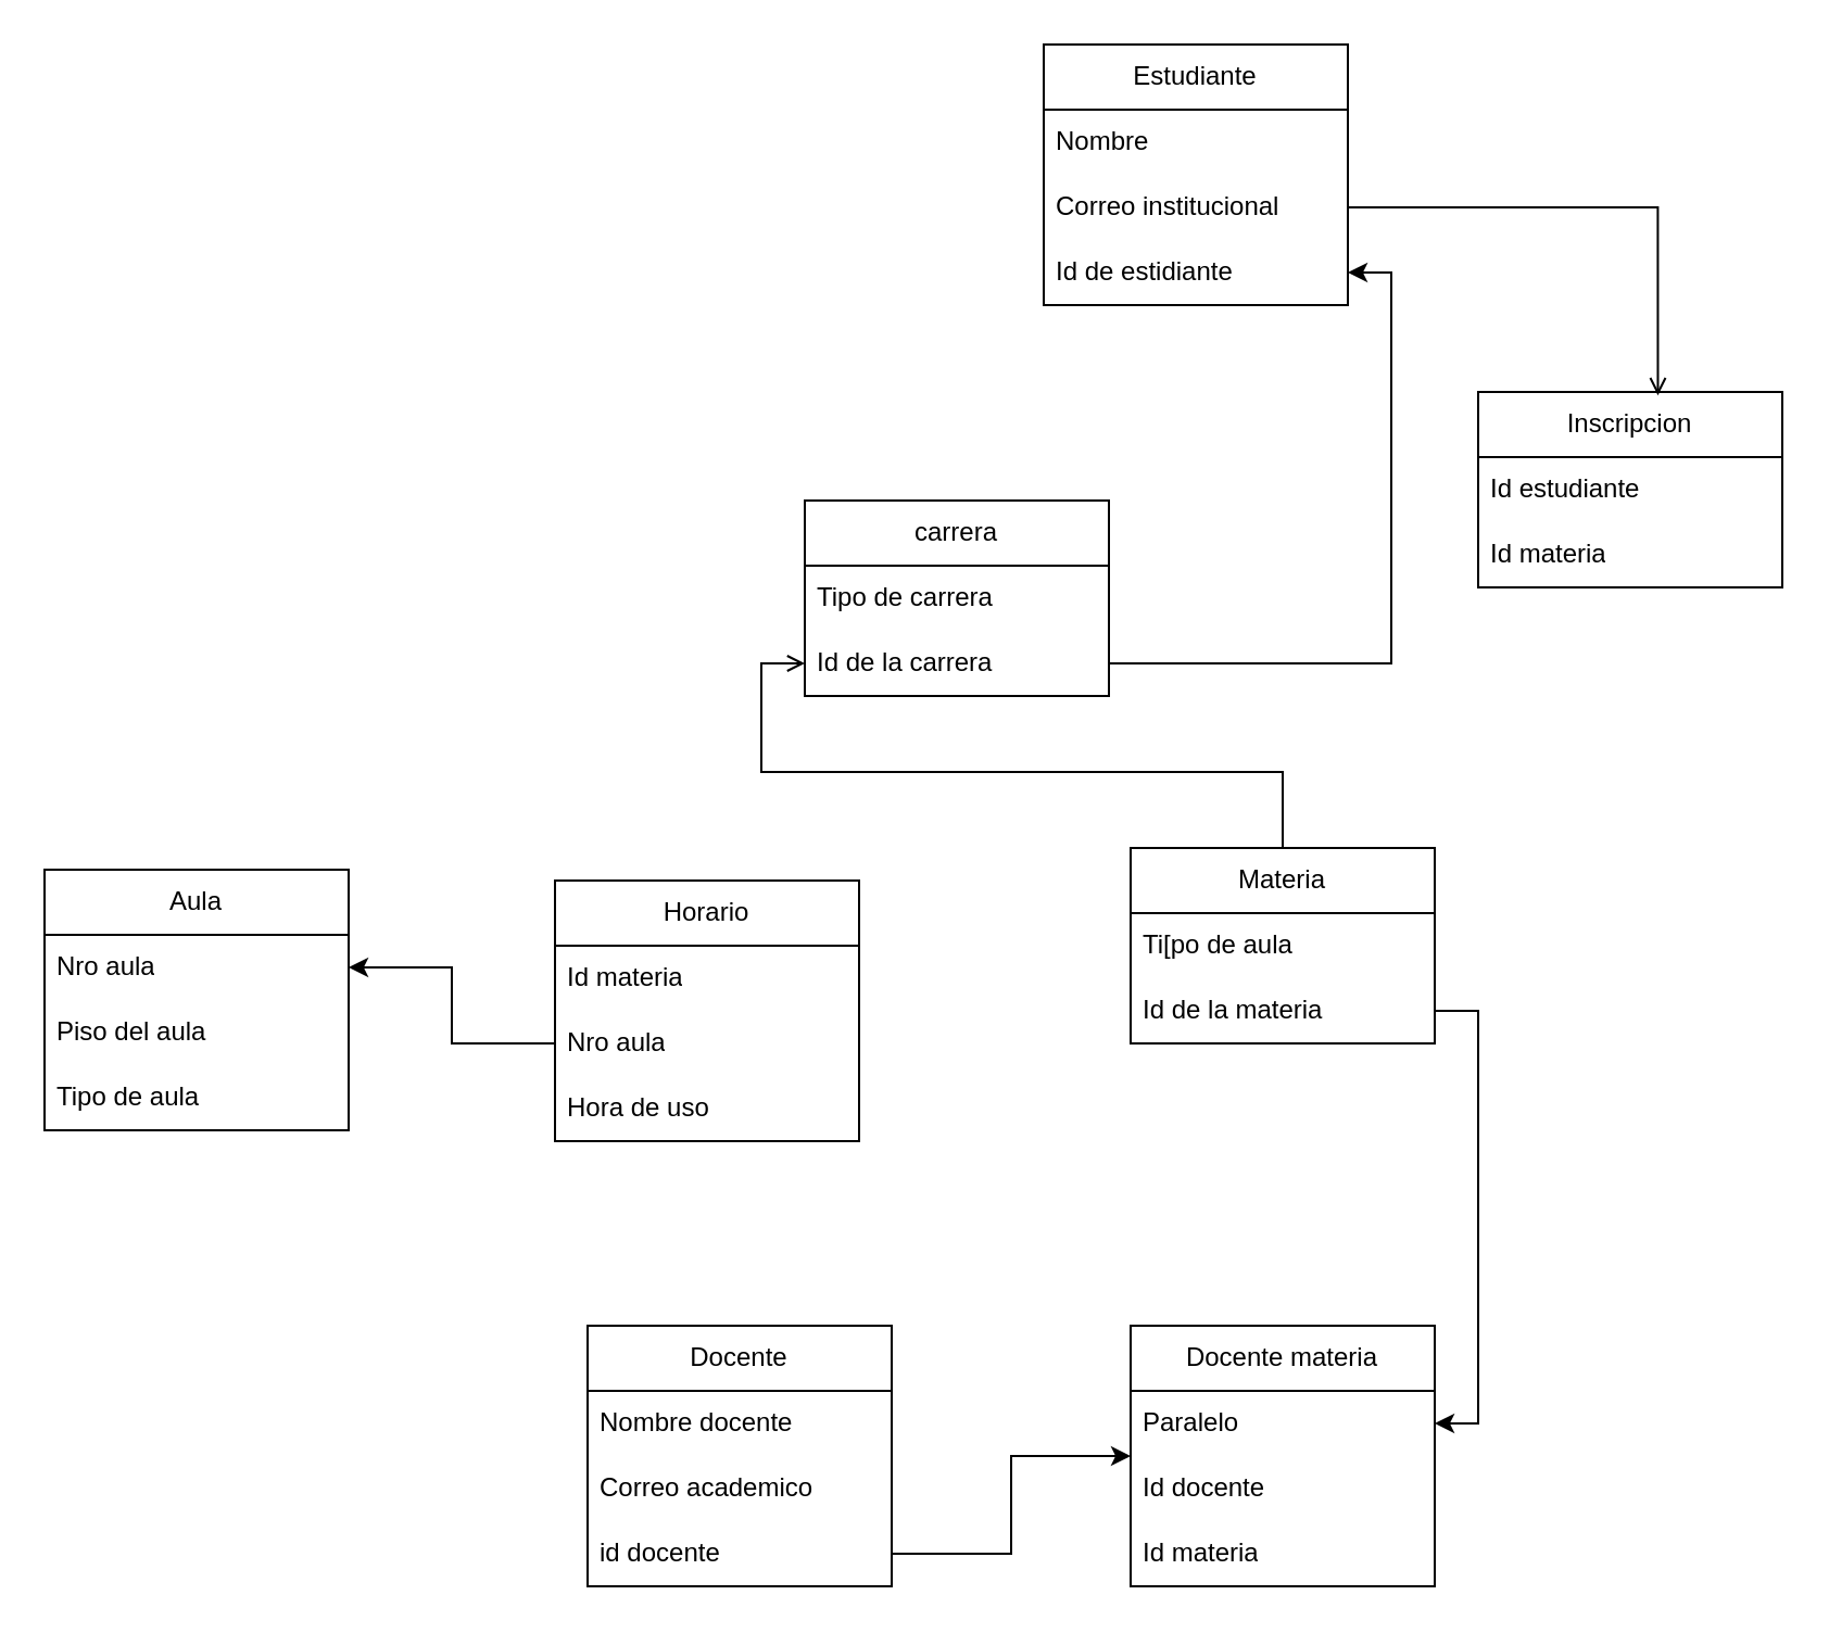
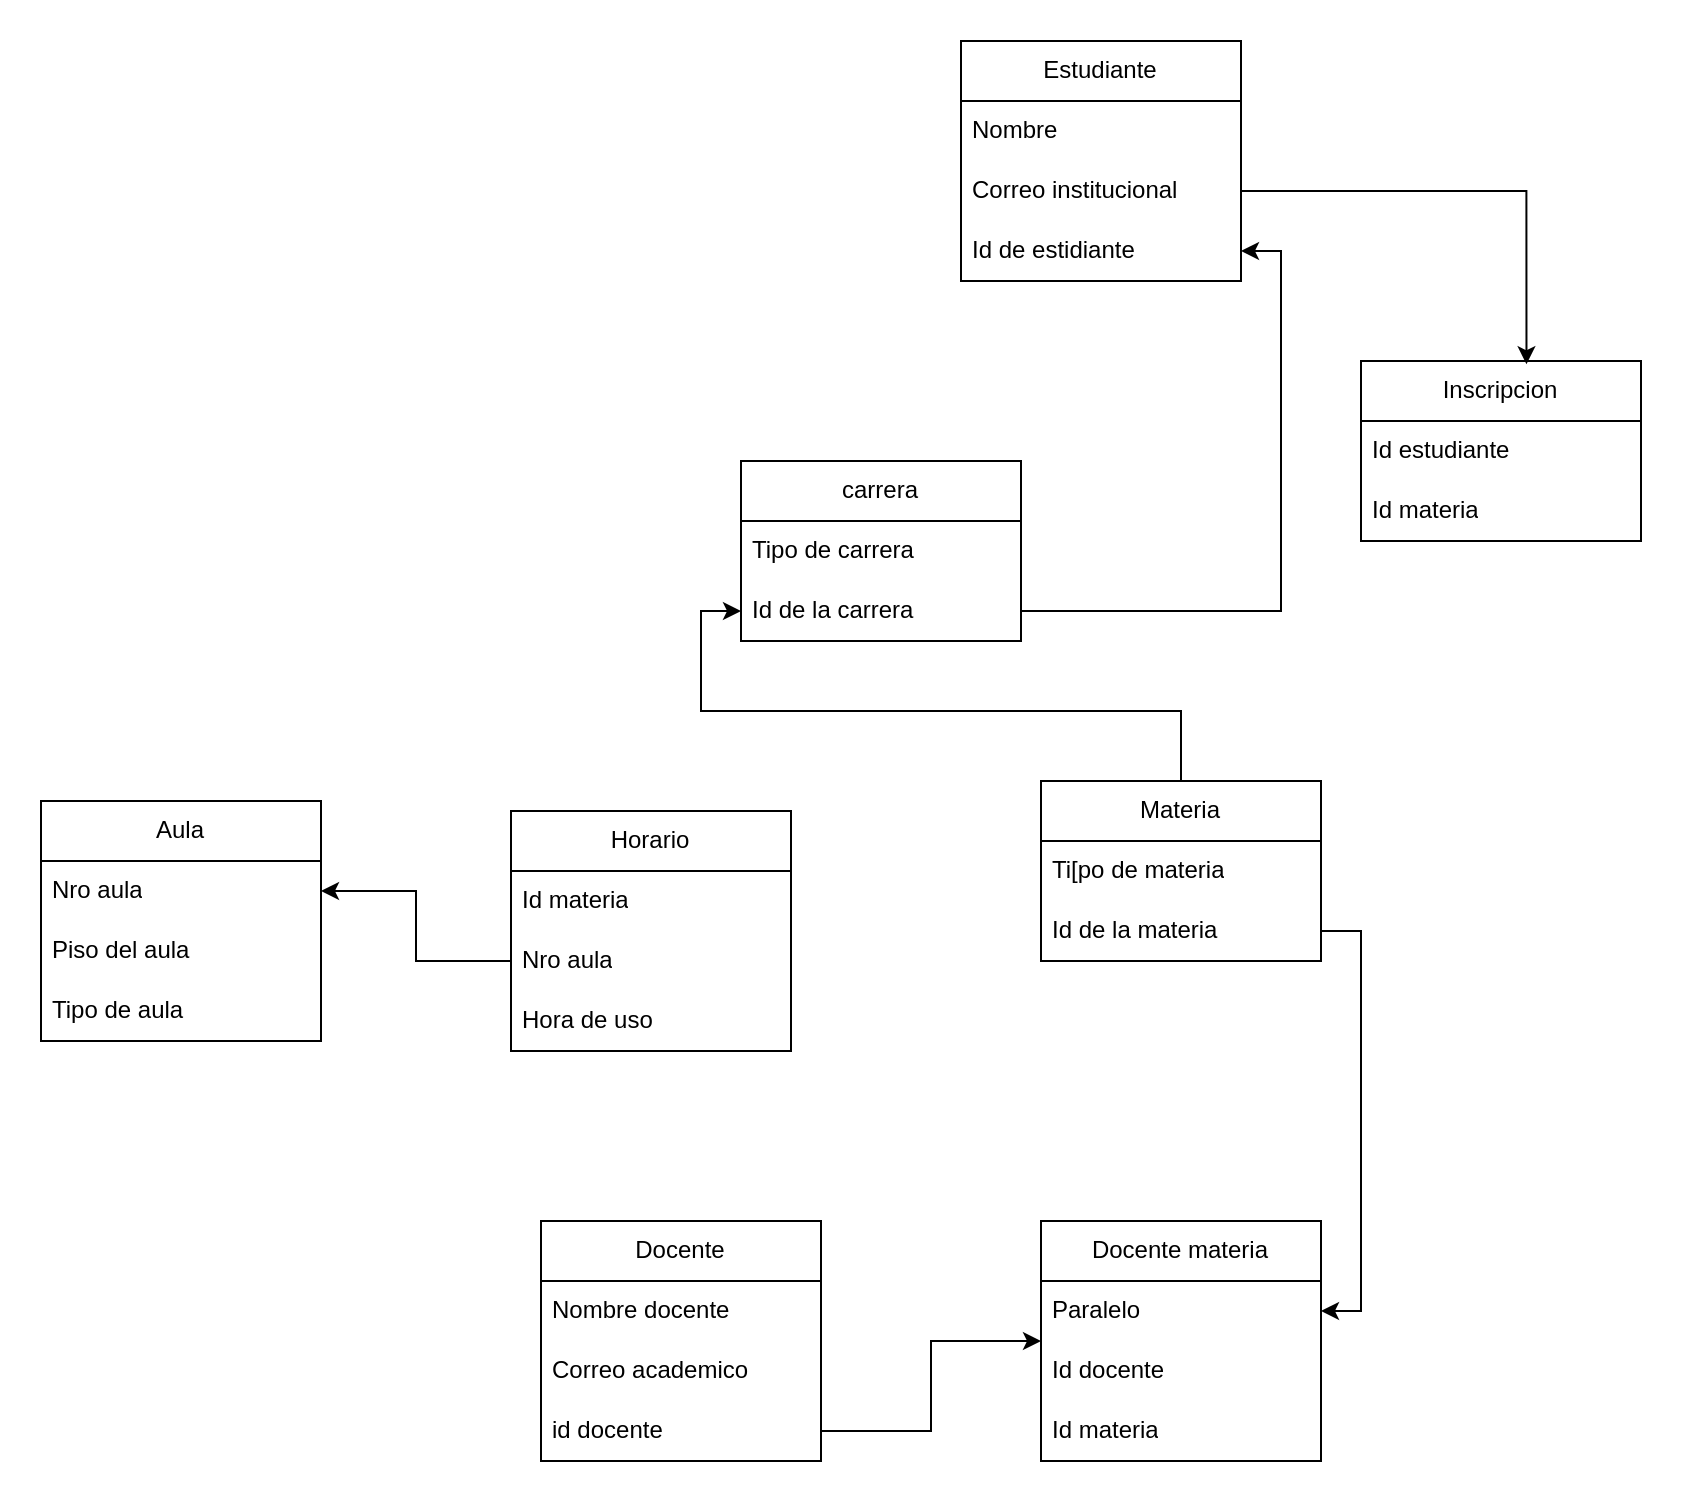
- <mxCell id="36" style="edgeStyle=orthogonalEdgeStyle;rounded=0;orthogonalLoop=1;jettySize=auto;html=1;entryX=0.591;entryY=0.018;entryDx=0;entryDy=0;entryPerimeter=0;endArrow=open;" edge="1" parent="1" source="4" target="33"><mxGeometry relative="1" as="geometry" /></mxCell>
+ <mxCell id="36" style="edgeStyle=orthogonalEdgeStyle;rounded=0;orthogonalLoop=1;jettySize=auto;html=1;entryX=0.591;entryY=0.018;entryDx=0;entryDy=0;entryPerimeter=0;" edge="1" parent="1" source="4" target="33"><mxGeometry relative="1" as="geometry" /></mxCell>
- <mxCell id="6" style="edgeStyle=orthogonalEdgeStyle;rounded=0;orthogonalLoop=1;jettySize=auto;html=1;entryX=0;entryY=0.5;entryDx=0;entryDy=0;endArrow=open;" edge="1" parent="1" source="7" target="20"><mxGeometry relative="1" as="geometry" /></mxCell>
+ <mxCell id="6" style="edgeStyle=orthogonalEdgeStyle;rounded=0;orthogonalLoop=1;jettySize=auto;html=1;entryX=0;entryY=0.5;entryDx=0;entryDy=0;" edge="1" parent="1" source="7" target="20"><mxGeometry relative="1" as="geometry" /></mxCell>
- <mxCell id="8" value="Ti[po de aula" style="text;strokeColor=none;fillColor=none;align=left;verticalAlign=middle;spacingLeft=4;spacingRight=4;overflow=hidden;points=[[0,0.5],[1,0.5]];portConstraint=eastwest;rotatable=0;whiteSpace=wrap;html=1;" vertex="1" parent="7"><mxGeometry y="30" width="140" height="30" as="geometry" /></mxCell>
+ <mxCell id="8" value="Ti[po de materia" style="text;strokeColor=none;fillColor=none;align=left;verticalAlign=middle;spacingLeft=4;spacingRight=4;overflow=hidden;points=[[0,0.5],[1,0.5]];portConstraint=eastwest;rotatable=0;whiteSpace=wrap;html=1;" vertex="1" parent="7"><mxGeometry y="30" width="140" height="30" as="geometry" /></mxCell>
